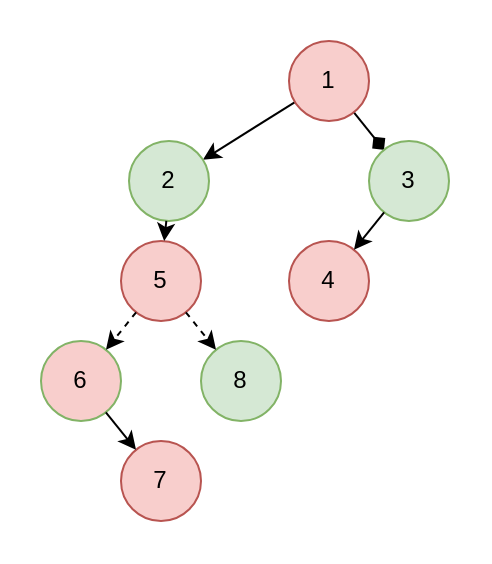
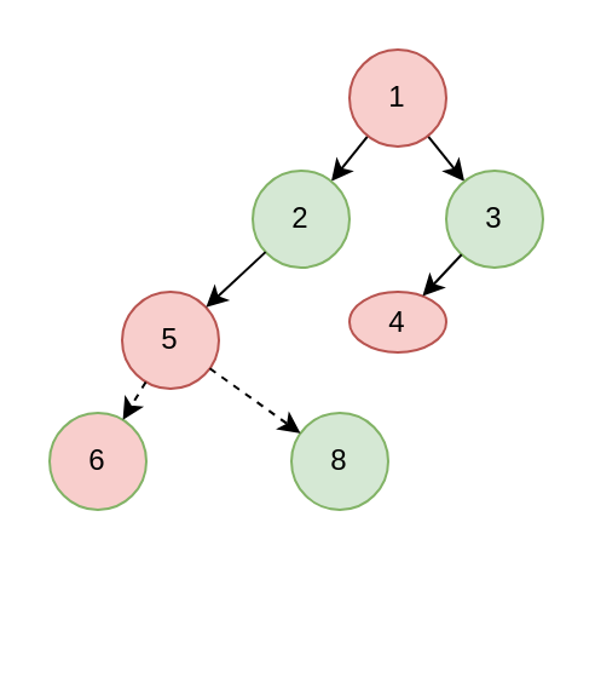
- <mxCell id="3" style="rounded=0;orthogonalLoop=1;jettySize=auto;html=1;endArrow=diamond;" edge="1" parent="1" source="4" target="6"><mxGeometry relative="1" as="geometry" /></mxCell>
+ <mxCell id="3" style="rounded=0;orthogonalLoop=1;jettySize=auto;html=1;" edge="1" parent="1" source="4" target="6"><mxGeometry relative="1" as="geometry" /></mxCell>
- <mxCell id="5" value="2" style="ellipse;whiteSpace=wrap;html=1;aspect=fixed;fillColor=#d5e8d4;strokeColor=#82b366;" vertex="1" parent="1"><mxGeometry x="64" y="70" width="40" height="40" as="geometry" /></mxCell>
+ <mxCell id="5" value="2" style="ellipse;whiteSpace=wrap;html=1;aspect=fixed;fillColor=#d5e8d4;strokeColor=#82b366;" vertex="1" parent="1"><mxGeometry x="104" y="70" width="40" height="40" as="geometry" /></mxCell>
- <mxCell id="8" value="5" style="ellipse;whiteSpace=wrap;html=1;aspect=fixed;fillColor=#f8cecc;strokeColor=#b85450;" vertex="1" parent="1"><mxGeometry x="60" y="120" width="40" height="40" as="geometry" /></mxCell>
+ <mxCell id="8" value="5" style="ellipse;whiteSpace=wrap;html=1;aspect=fixed;fillColor=#f8cecc;strokeColor=#b85450;" vertex="1" parent="1"><mxGeometry x="50" y="120" width="40" height="40" as="geometry" /></mxCell>
- <mxCell id="7" value="4" style="ellipse;whiteSpace=wrap;html=1;aspect=fixed;fillColor=#f8cecc;strokeColor=#b85450;" vertex="1" parent="1"><mxGeometry x="144" y="120" width="40" height="40" as="geometry" /></mxCell>
+ <mxCell id="7" value="4" style="ellipse;whiteSpace=wrap;html=1;aspect=fixed;fillColor=#f8cecc;strokeColor=#b85450;" vertex="1" parent="1"><mxGeometry x="144" y="120" width="40" height="25" as="geometry" /></mxCell>
- <mxCell id="10" value="8" style="ellipse;whiteSpace=wrap;html=1;aspect=fixed;fillColor=#d5e8d4;strokeColor=#82b366;" vertex="1" parent="1"><mxGeometry x="100" y="170" width="40" height="40" as="geometry" /></mxCell>
+ <mxCell id="10" value="8" style="ellipse;whiteSpace=wrap;html=1;aspect=fixed;fillColor=#d5e8d4;strokeColor=#82b366;" vertex="1" parent="1"><mxGeometry x="120" y="170" width="40" height="40" as="geometry" /></mxCell>
- <mxCell id="16" style="rounded=0;orthogonalLoop=1;jettySize=auto;html=1;" edge="1" parent="1" source="9" target="11"><mxGeometry relative="1" as="geometry"><mxPoint x="202" y="106" as="sourcePoint" /><mxPoint x="187" y="124" as="targetPoint" /></mxGeometry></mxCell>
- <mxCell id="11" value="7" style="ellipse;whiteSpace=wrap;html=1;aspect=fixed;fillColor=#f8cecc;strokeColor=#b85450;" vertex="1" parent="1"><mxGeometry x="60" y="220" width="40" height="40" as="geometry" /></mxCell>
